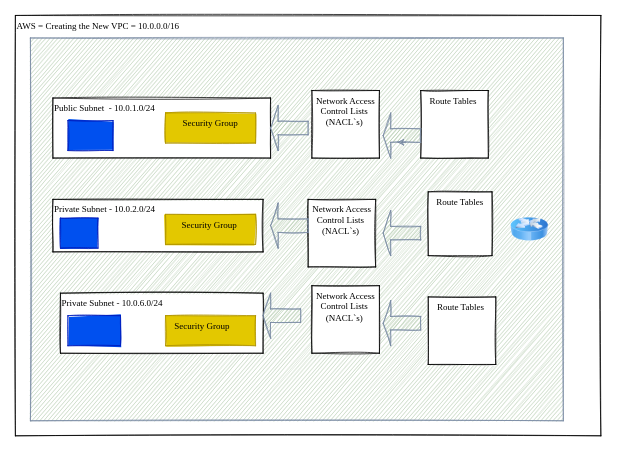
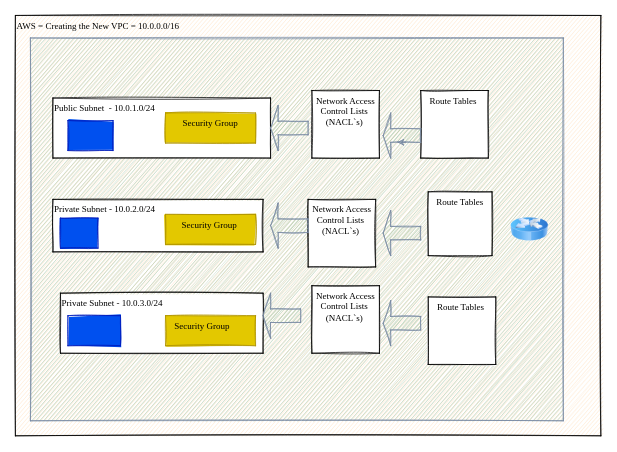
- <mxCell id="2" value="AWS = Creating the New VPC = 10.0.0.0/16" style="whiteSpace=wrap;html=1;sketch=1;align=left;fontFamily=Comic Sans MS;verticalAlign=top;" vertex="1" parent="1"><mxGeometry x="20" y="20" width="780" height="560" as="geometry" /></mxCell>
+ <mxCell id="2" value="AWS = Creating the New VPC = 10.0.0.0/16" style="whiteSpace=wrap;html=1;sketch=1;align=left;fontFamily=Comic Sans MS;verticalAlign=top;fillColor=#ffe6cc;" vertex="1" parent="1"><mxGeometry x="20" y="20" width="780" height="560" as="geometry" /></mxCell>
- <mxCell id="7" value="Private Subnet - 10.0.6.0/24" style="rounded=0;whiteSpace=wrap;html=1;sketch=1;fontFamily=Comic Sans MS;verticalAlign=top;align=left;" vertex="1" parent="1"><mxGeometry x="80" y="390" width="270" height="80" as="geometry" /></mxCell>
+ <mxCell id="7" value="Private Subnet - 10.0.3.0/24" style="rounded=0;whiteSpace=wrap;html=1;sketch=1;fontFamily=Comic Sans MS;verticalAlign=top;align=left;" vertex="1" parent="1"><mxGeometry x="80" y="390" width="270" height="80" as="geometry" /></mxCell>
